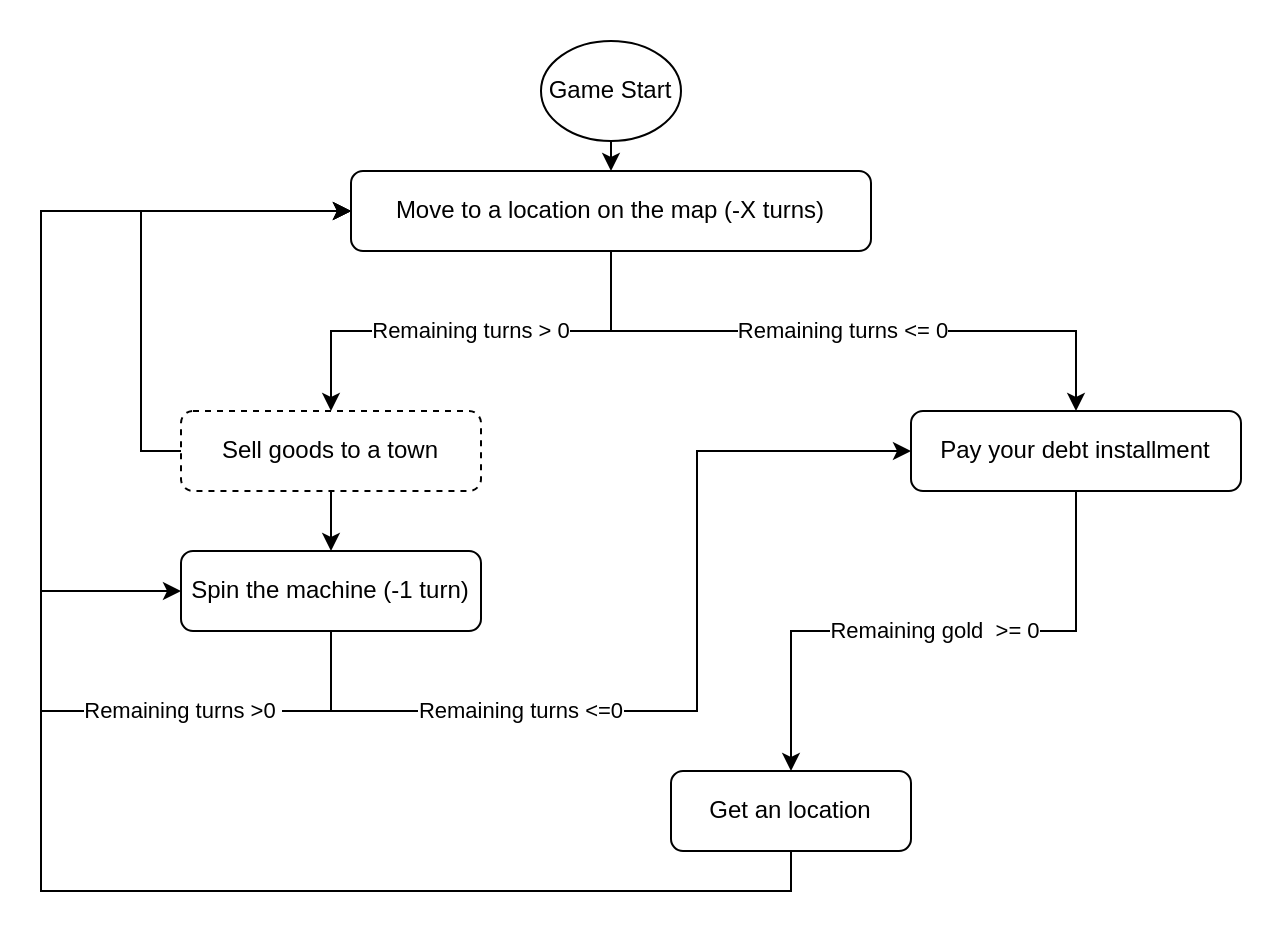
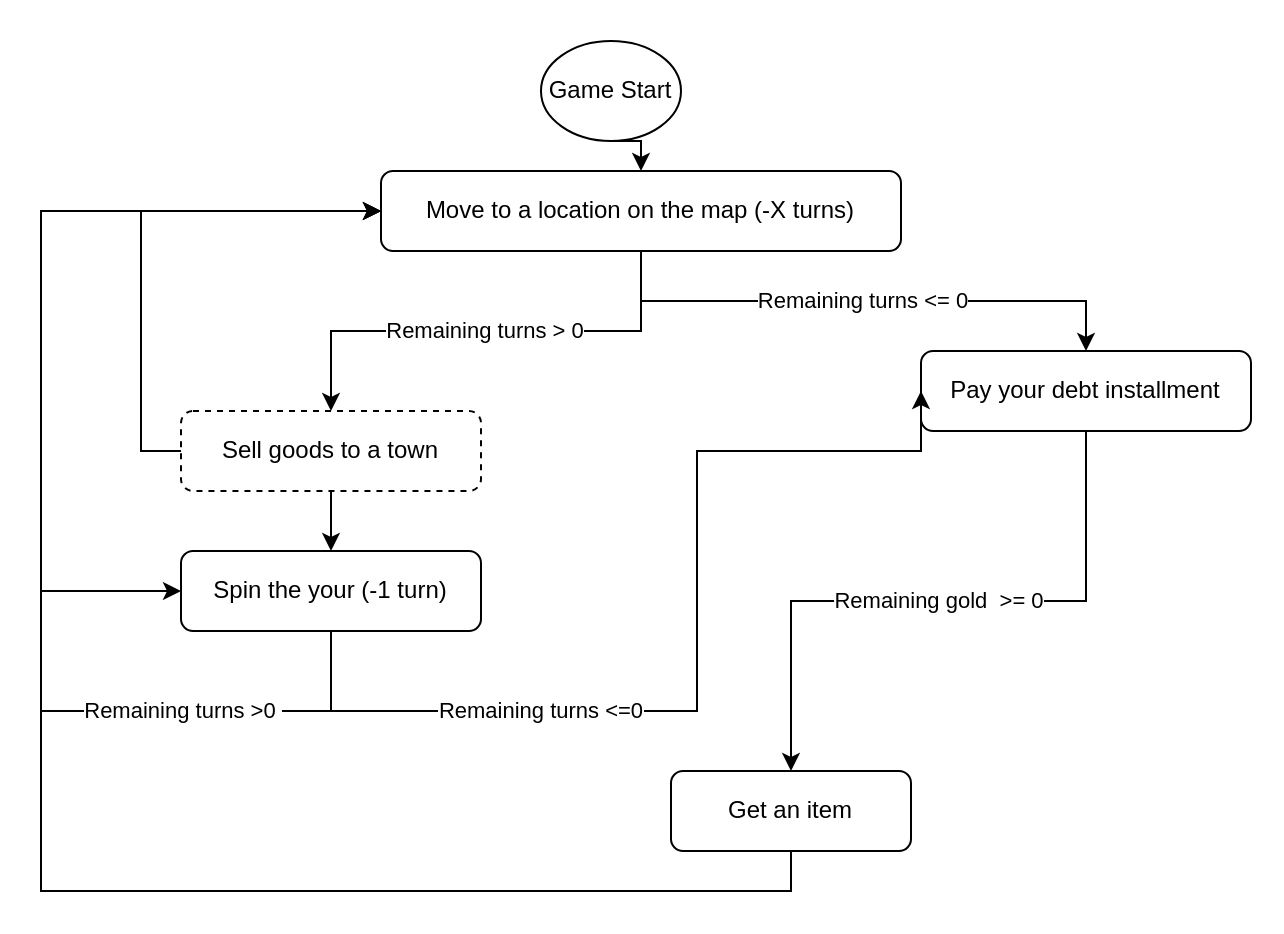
- <mxCell id="4" value="Move to a location on the map (-X turns)" style="rounded=1;whiteSpace=wrap;html=1;fontSize=12;glass=0;strokeWidth=1;shadow=0;" parent="1" vertex="1"><mxGeometry x="175" y="85" width="260" height="40" as="geometry" /></mxCell>
+ <mxCell id="4" value="Move to a location on the map (-X turns)" style="rounded=1;whiteSpace=wrap;html=1;fontSize=12;glass=0;strokeWidth=1;shadow=0;" parent="1" vertex="1"><mxGeometry x="190" y="85" width="260" height="40" as="geometry" /></mxCell>
- <mxCell id="11" value="Pay your debt installment" style="rounded=1;whiteSpace=wrap;html=1;fontSize=12;glass=0;strokeWidth=1;shadow=0;" vertex="1" parent="1"><mxGeometry x="455" y="205" width="165" height="40" as="geometry" /></mxCell>
+ <mxCell id="11" value="Pay your debt installment" style="rounded=1;whiteSpace=wrap;html=1;fontSize=12;glass=0;strokeWidth=1;shadow=0;" vertex="1" parent="1"><mxGeometry x="460" y="175" width="165" height="40" as="geometry" /></mxCell>
- <mxCell id="14" value="Spin the machine (-1 turn)" style="rounded=1;whiteSpace=wrap;html=1;fontSize=12;glass=0;strokeWidth=1;shadow=0;" vertex="1" parent="1"><mxGeometry x="90" y="275" width="150" height="40" as="geometry" /></mxCell>
+ <mxCell id="14" value="Spin the your (-1 turn)" style="rounded=1;whiteSpace=wrap;html=1;fontSize=12;glass=0;strokeWidth=1;shadow=0;" vertex="1" parent="1"><mxGeometry x="90" y="275" width="150" height="40" as="geometry" /></mxCell>
- <mxCell id="17" value="Get an location" style="rounded=1;whiteSpace=wrap;html=1;fontSize=12;glass=0;strokeWidth=1;shadow=0;" vertex="1" parent="1"><mxGeometry x="335" y="385" width="120" height="40" as="geometry" /></mxCell>
+ <mxCell id="17" value="Get an item" style="rounded=1;whiteSpace=wrap;html=1;fontSize=12;glass=0;strokeWidth=1;shadow=0;" vertex="1" parent="1"><mxGeometry x="335" y="385" width="120" height="40" as="geometry" /></mxCell>
